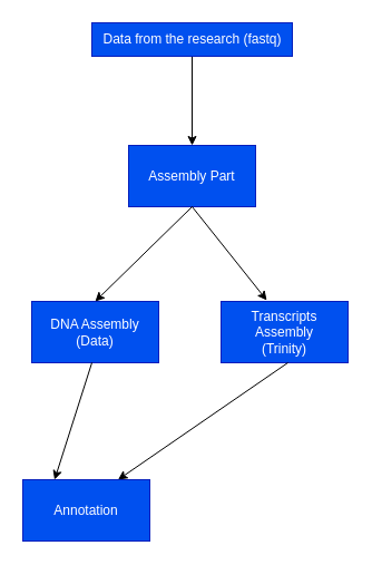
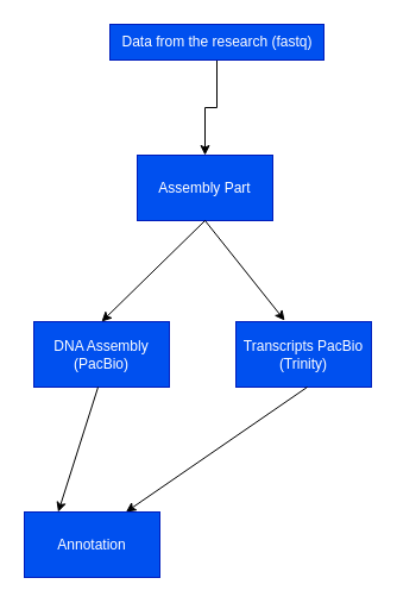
- <mxCell id="3" value="Data from the research (fastq)&lt;br&gt;" style="text;html=1;align=center;verticalAlign=middle;resizable=0;points=[];autosize=1;fillColor=#0050ef;fontColor=#ffffff;strokeColor=#001DBC;" vertex="1" parent="1"><mxGeometry x="82" y="20" width="180" height="30" as="geometry" /></mxCell>
+ <mxCell id="3" value="Data from the research (fastq)&lt;br&gt;" style="text;html=1;align=center;verticalAlign=middle;resizable=0;points=[];autosize=1;fillColor=#0050ef;fontColor=#ffffff;strokeColor=#001DBC;" vertex="1" parent="1"><mxGeometry x="92" y="20" width="180" height="30" as="geometry" /></mxCell>
- <mxCell id="5" value="DNA Assembly&lt;br&gt;(Data)" style="whiteSpace=wrap;html=1;fillColor=#0050ef;strokeColor=#001DBC;fontColor=#ffffff;" vertex="1" parent="1"><mxGeometry x="28" y="270" width="114" height="55" as="geometry" /></mxCell>
+ <mxCell id="5" value="DNA Assembly&lt;br&gt;(PacBio)" style="whiteSpace=wrap;html=1;fillColor=#0050ef;strokeColor=#001DBC;fontColor=#ffffff;" vertex="1" parent="1"><mxGeometry x="28" y="270" width="114" height="55" as="geometry" /></mxCell>
- <mxCell id="8" value="Transcripts Assembly&lt;br&gt;(Trinity)" style="whiteSpace=wrap;html=1;fillColor=#0050ef;strokeColor=#001DBC;fontColor=#ffffff;" vertex="1" parent="1"><mxGeometry x="198" y="270" width="114" height="55" as="geometry" /></mxCell>
+ <mxCell id="8" value="Transcripts PacBio&lt;br&gt;(Trinity)" style="whiteSpace=wrap;html=1;fillColor=#0050ef;strokeColor=#001DBC;fontColor=#ffffff;" vertex="1" parent="1"><mxGeometry x="198" y="270" width="114" height="55" as="geometry" /></mxCell>
